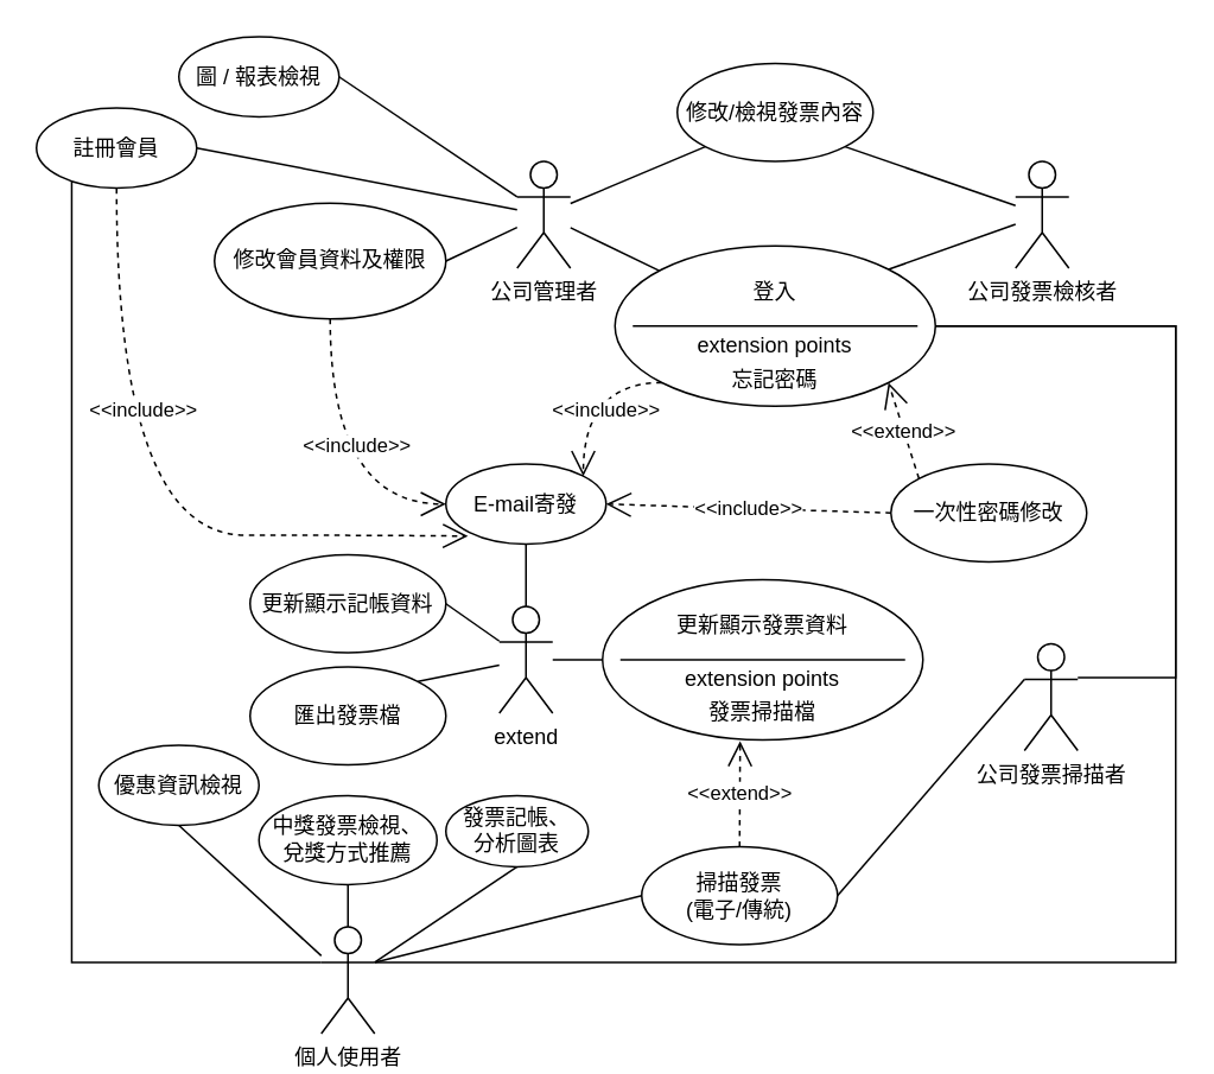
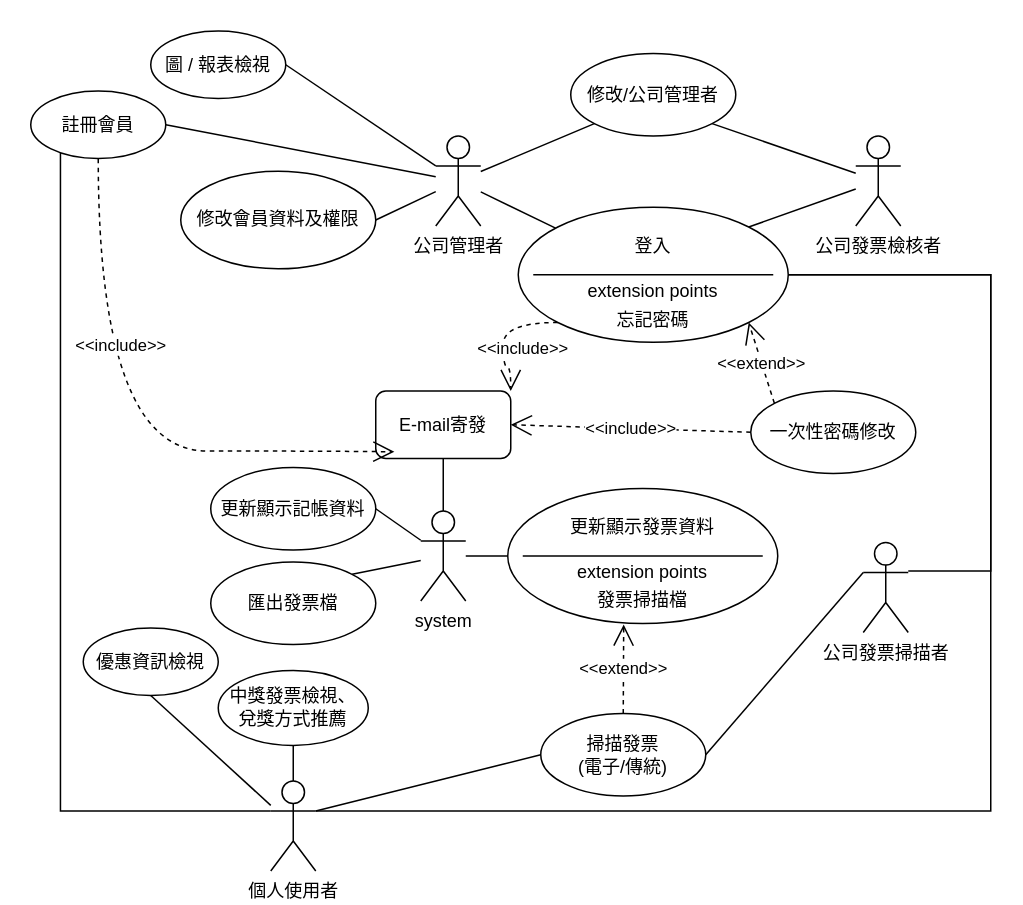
- <mxCell id="18" value="修改/檢視發票內容" style="ellipse;whiteSpace=wrap;html=1;aspect=fixed;" vertex="1" parent="1"><mxGeometry x="380" y="35" width="110" height="55" as="geometry" /></mxCell>
+ <mxCell id="18" value="修改/公司管理者" style="ellipse;whiteSpace=wrap;html=1;aspect=fixed;" vertex="1" parent="1"><mxGeometry x="380" y="35" width="110" height="55" as="geometry" /></mxCell>
- <mxCell id="21" value="&amp;lt;&amp;lt;include&amp;gt;&amp;gt;" style="endArrow=open;endSize=12;dashed=1;html=1;rounded=0;exitX=0.5;exitY=1;exitDx=0;exitDy=0;entryX=0;entryY=0.5;entryDx=0;entryDy=0;edgeStyle=orthogonalEdgeStyle;curved=1;" edge="1" parent="1" source="17" target="20"><mxGeometry x="-0.154" y="15" width="160" relative="1" as="geometry"><mxPoint x="20" y="282" as="sourcePoint" /><mxPoint x="180" y="282" as="targetPoint" /><mxPoint as="offset" /></mxGeometry></mxCell>
- <mxCell id="20" value="E-mail寄發" style="ellipse;whiteSpace=wrap;html=1;aspect=fixed;" vertex="1" parent="1"><mxGeometry x="250" y="260" width="90" height="45" as="geometry" /></mxCell>
+ <mxCell id="20" value="E-mail寄發" style="whiteSpace=wrap;html=1;aspect=fixed;rounded=1;" vertex="1" parent="1"><mxGeometry x="250" y="260" width="90" height="45" as="geometry" /></mxCell>
- <mxCell id="15" value="extend" style="shape=umlActor;verticalLabelPosition=bottom;verticalAlign=top;html=1;outlineConnect=0;" vertex="1" parent="1"><mxGeometry x="280" y="340" width="30" height="60" as="geometry" /></mxCell>
+ <mxCell id="15" value="system" style="shape=umlActor;verticalLabelPosition=bottom;verticalAlign=top;html=1;outlineConnect=0;" vertex="1" parent="1"><mxGeometry x="280" y="340" width="30" height="60" as="geometry" /></mxCell>
- <mxCell id="44" value="發票記帳、&lt;br&gt;分析圖表" style="ellipse;whiteSpace=wrap;html=1;aspect=fixed;" vertex="1" parent="1"><mxGeometry x="250" y="446.25" width="80" height="40" as="geometry" /></mxCell>
- <mxCell id="34" style="rounded=0;orthogonalLoop=1;jettySize=auto;html=1;entryX=0.5;entryY=1;entryDx=0;entryDy=0;endArrow=none;endFill=0;" edge="1" parent="1" source="38" target="44"><mxGeometry relative="1" as="geometry" /></mxCell>
